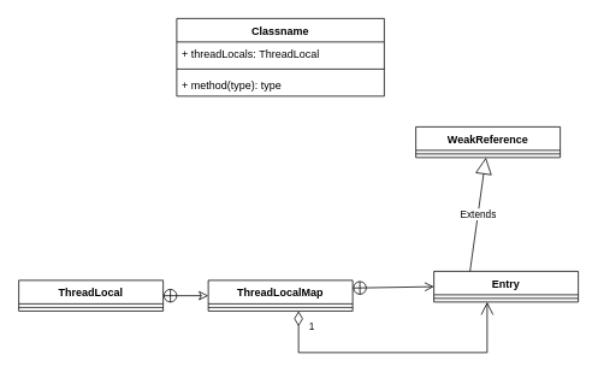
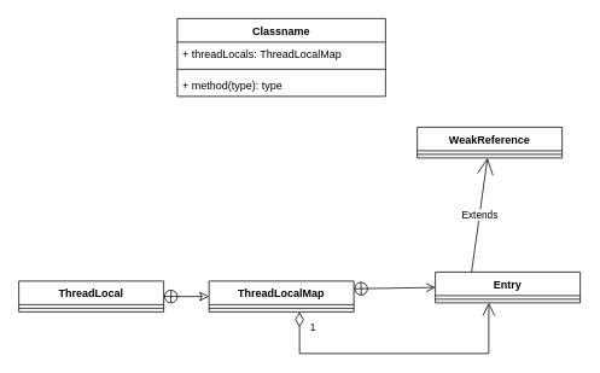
- <mxCell id="14" value="+ threadLocals: ThreadLocal" style="text;strokeColor=none;fillColor=none;align=left;verticalAlign=top;spacingLeft=4;spacingRight=4;overflow=hidden;rotatable=0;points=[[0,0.5],[1,0.5]];portConstraint=eastwest;" parent="13" vertex="1"><mxGeometry y="26" width="230" height="26" as="geometry" /></mxCell>
+ <mxCell id="14" value="+ threadLocals: ThreadLocalMap" style="text;strokeColor=none;fillColor=none;align=left;verticalAlign=top;spacingLeft=4;spacingRight=4;overflow=hidden;rotatable=0;points=[[0,0.5],[1,0.5]];portConstraint=eastwest;" parent="13" vertex="1"><mxGeometry y="26" width="230" height="26" as="geometry" /></mxCell>
- <mxCell id="12" value="Extends" style="endArrow=block;endSize=16;endFill=0;html=1;rounded=0;exitX=0.25;exitY=0;exitDx=0;exitDy=0;" parent="1" source="8" target="10" edge="1"><mxGeometry width="160" relative="1" as="geometry"><mxPoint x="300" y="400" as="sourcePoint" /><mxPoint x="460" y="400" as="targetPoint" /></mxGeometry></mxCell>
+ <mxCell id="12" value="Extends" style="endArrow=open;endSize=16;endFill=0;html=1;rounded=0;exitX=0.25;exitY=0;exitDx=0;exitDy=0;" parent="1" source="8" target="10" edge="1"><mxGeometry width="160" relative="1" as="geometry"><mxPoint x="300" y="400" as="sourcePoint" /><mxPoint x="460" y="400" as="targetPoint" /></mxGeometry></mxCell>
